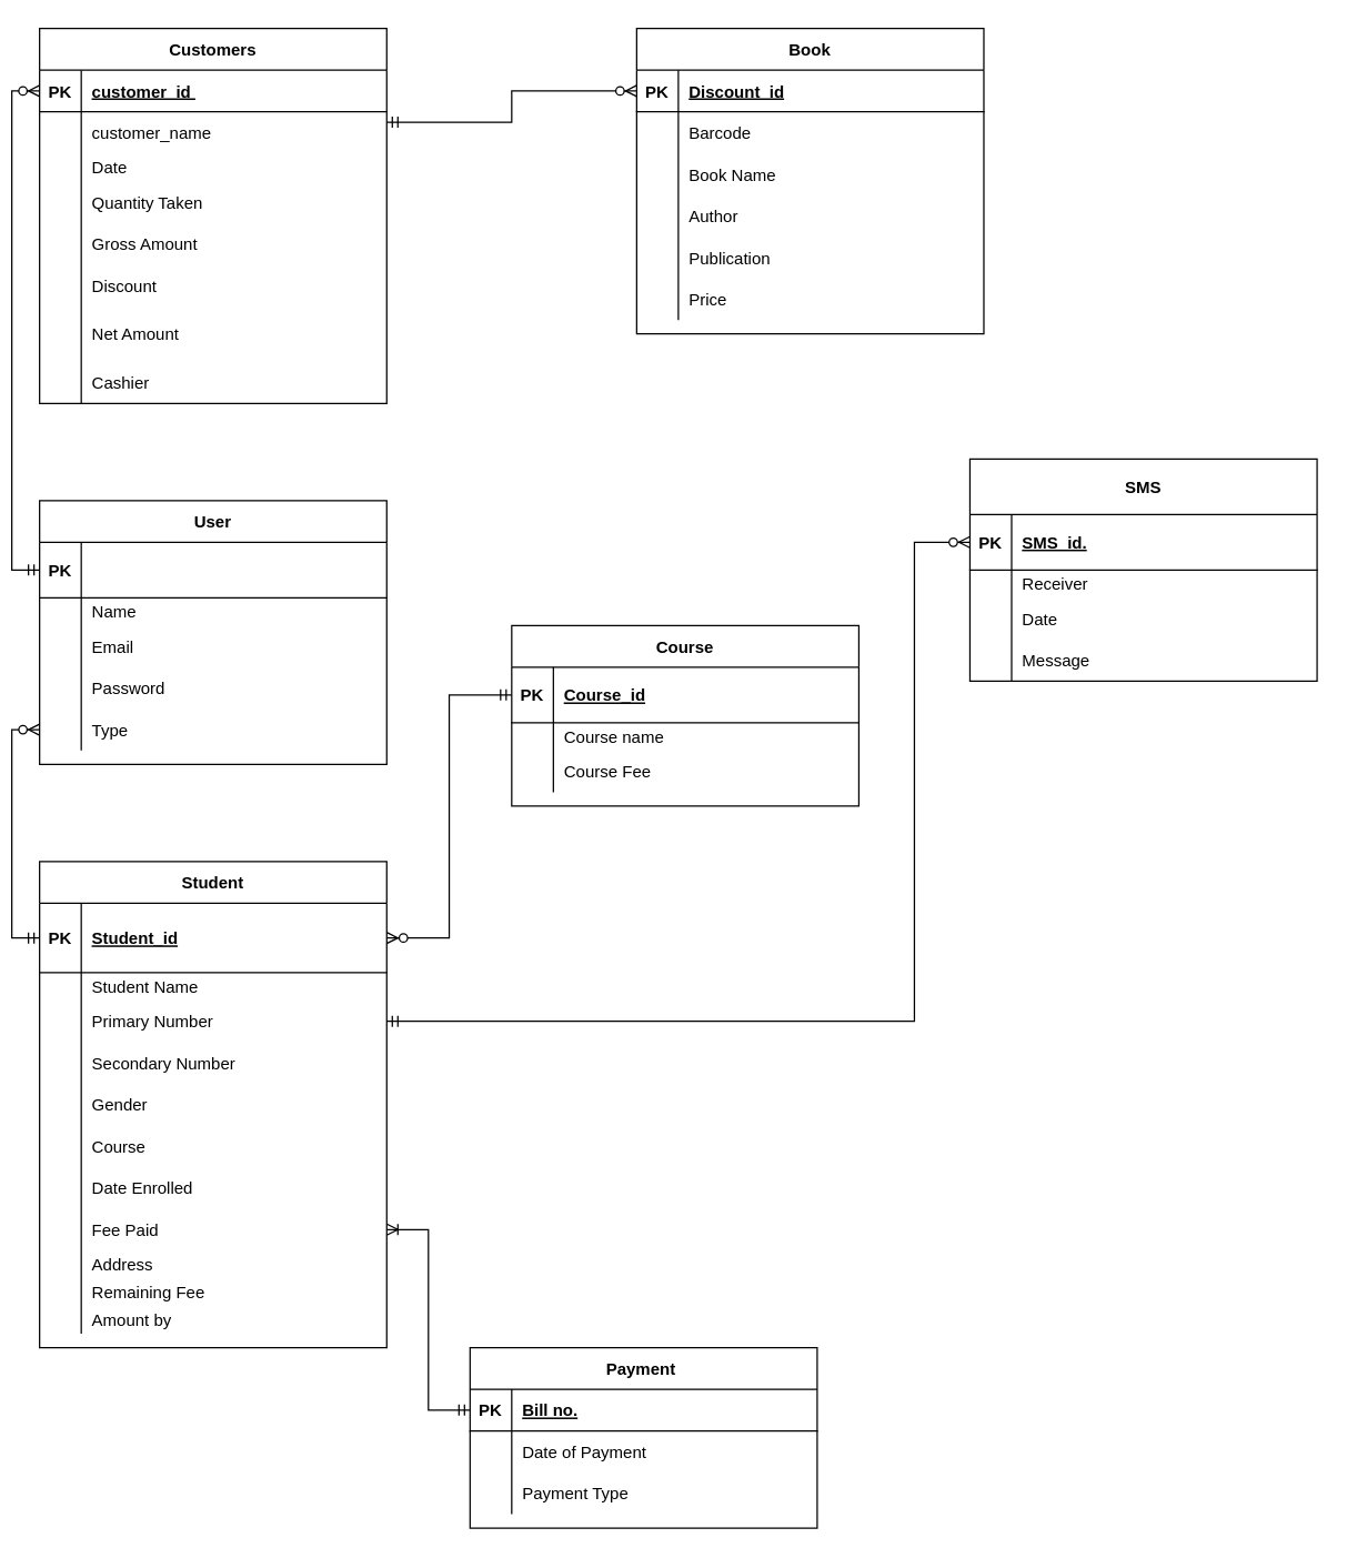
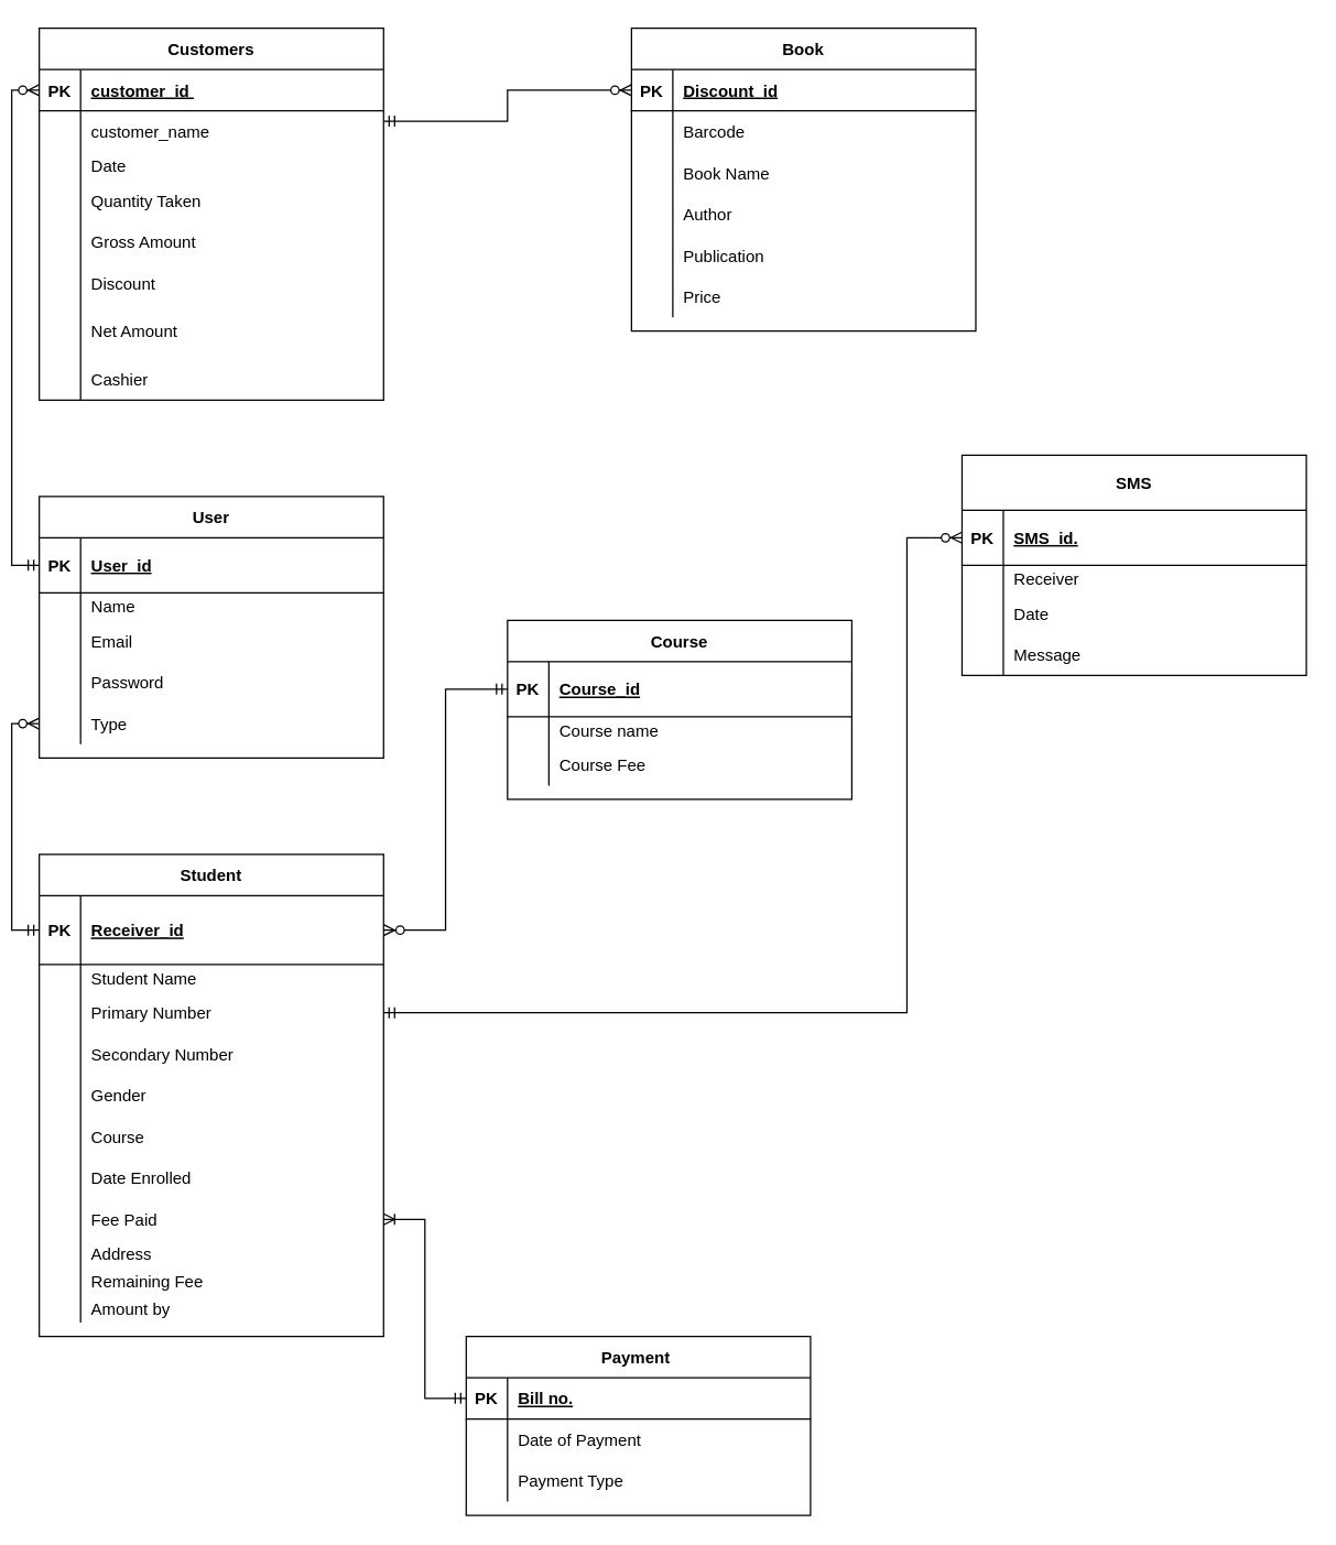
+ <mxCell id="117" value="User_id" style="shape=partialRectangle;overflow=hidden;connectable=0;fillColor=none;top=0;left=0;bottom=0;right=0;align=left;spacingLeft=6;fontStyle=5;" parent="115" vertex="1"><mxGeometry x="30" width="220" height="40" as="geometry" /></mxCell>
- <mxCell id="83" value="Student_id" style="shape=partialRectangle;overflow=hidden;connectable=0;fillColor=none;top=0;left=0;bottom=0;right=0;align=left;spacingLeft=6;fontStyle=5;" parent="81" vertex="1"><mxGeometry x="30" width="220" height="50" as="geometry" /></mxCell>
+ <mxCell id="83" value="Receiver_id" style="shape=partialRectangle;overflow=hidden;connectable=0;fillColor=none;top=0;left=0;bottom=0;right=0;align=left;spacingLeft=6;fontStyle=5;" parent="81" vertex="1"><mxGeometry x="30" width="220" height="50" as="geometry" /></mxCell>
